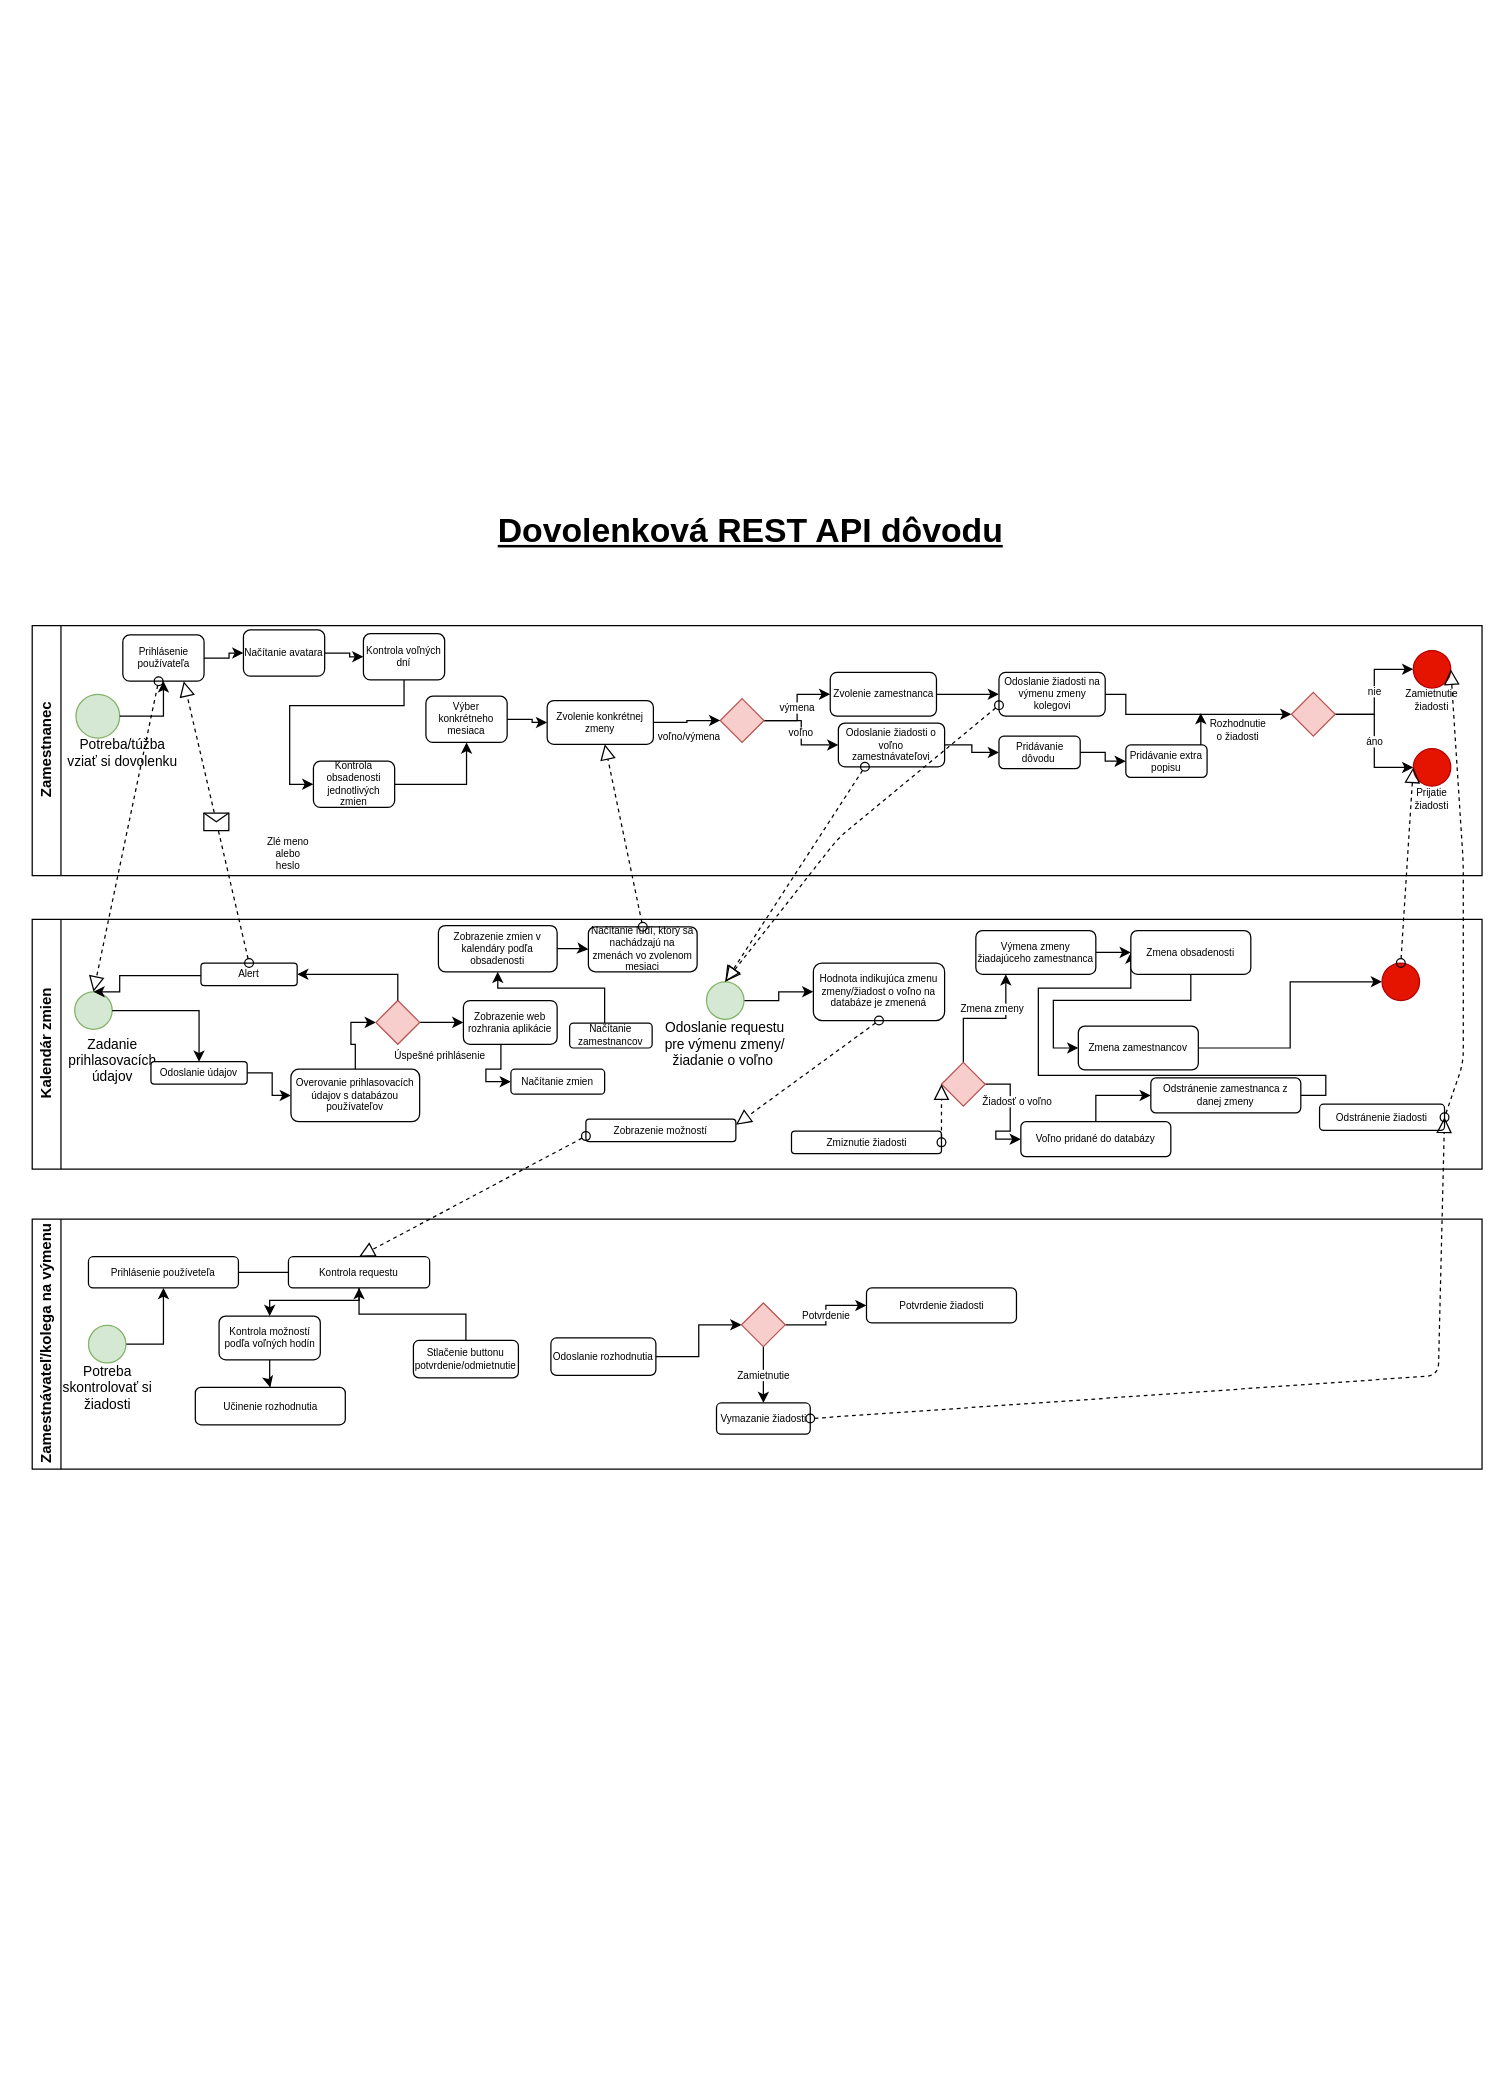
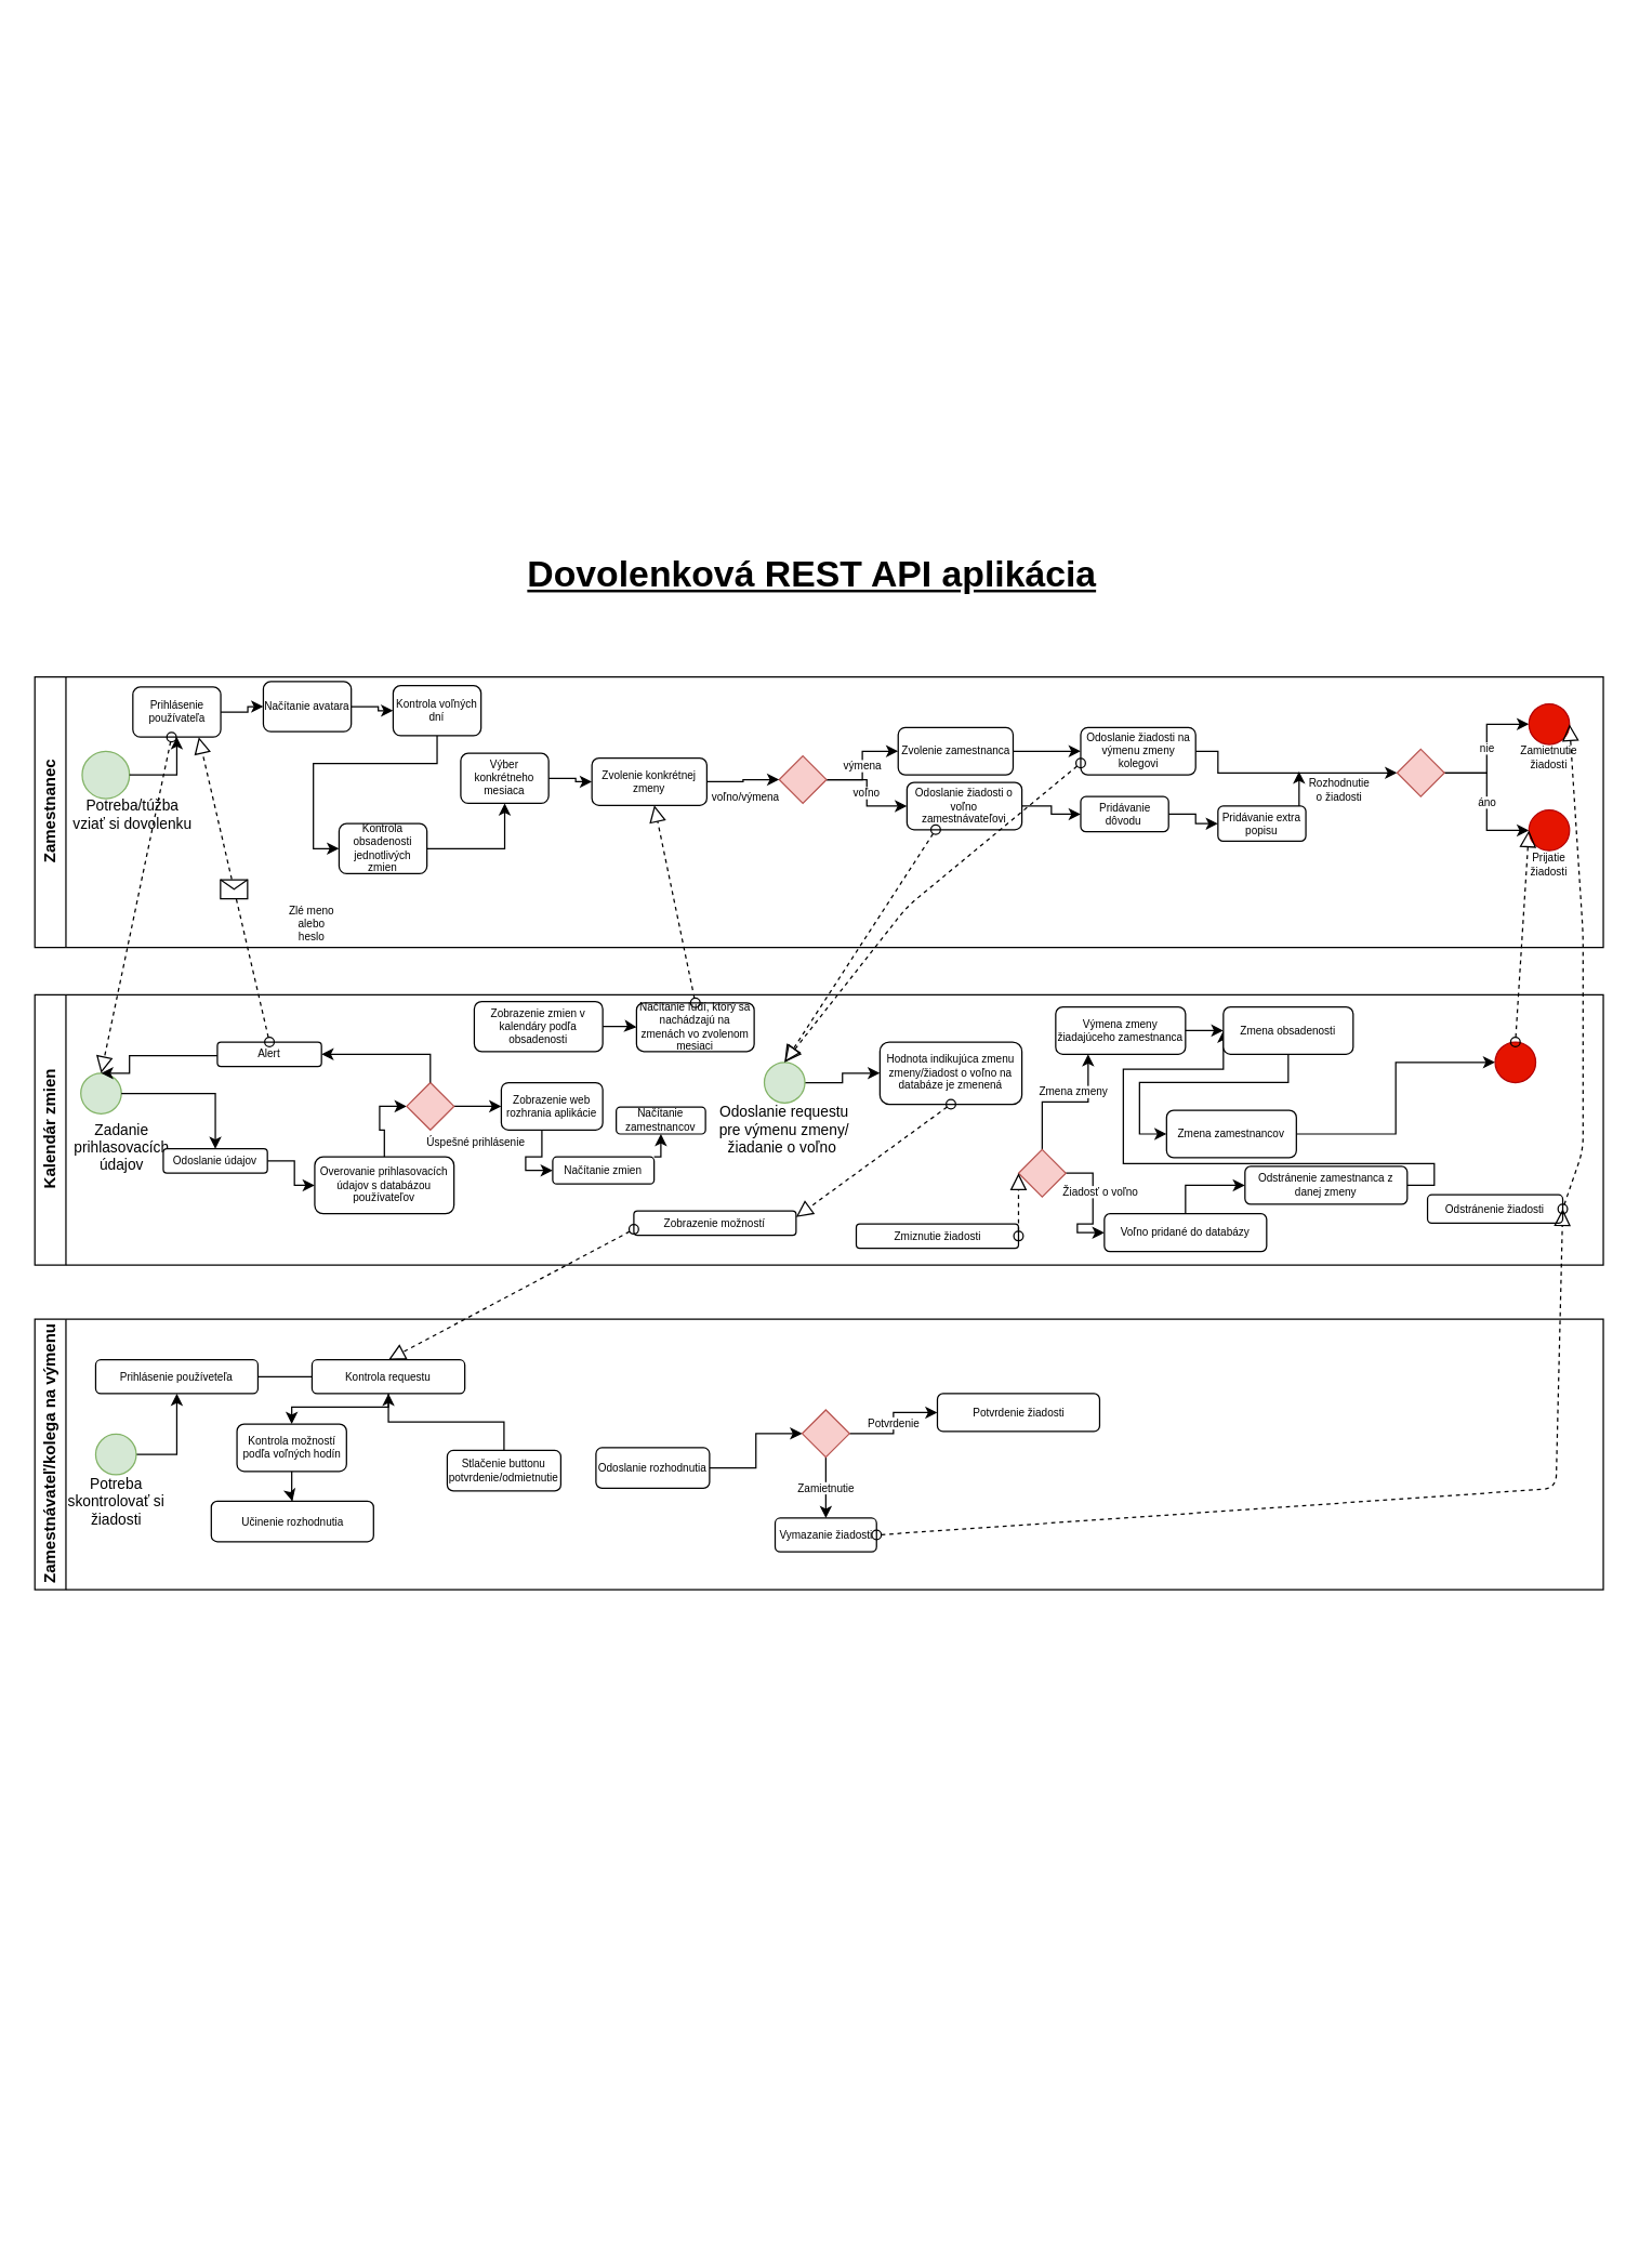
- <mxCell id="89" value="Dovolenková REST API dôvodu" style="text;html=1;strokeColor=none;fillColor=none;align=center;verticalAlign=middle;whiteSpace=wrap;rounded=0;fontSize=27;fontStyle=5" vertex="1" parent="1"><mxGeometry y="390" width="1160" height="70" as="geometry" x="20" /></mxCell>
+ <mxCell id="89" value="Dovolenková REST API aplikácia" style="text;html=1;strokeColor=none;fillColor=none;align=center;verticalAlign=middle;whiteSpace=wrap;rounded=0;fontSize=27;fontStyle=5" vertex="1" parent="1"><mxGeometry y="390" width="1160" height="70" as="geometry" x="20" /></mxCell>
- <mxCell id="41" style="edgeStyle=orthogonalEdgeStyle;rounded=0;orthogonalLoop=1;jettySize=auto;html=1;entryX=0.5;entryY=1;entryDx=0;entryDy=0;fontSize=8;" edge="1" parent="2" source="42" target="11"><mxGeometry relative="1" as="geometry"><Array as="points"><mxPoint x="-22" y="535" /><mxPoint x="-107" y="535" /></Array></mxGeometry></mxCell>
+ <mxCell id="39" style="edgeStyle=orthogonalEdgeStyle;rounded=0;orthogonalLoop=1;jettySize=auto;html=1;fontSize=8;entryX=0.5;entryY=1;entryDx=0;entryDy=0;" edge="1" parent="2" source="40" target="42"><mxGeometry relative="1" as="geometry"><mxPoint x="5" y="610" as="targetPoint" /><Array as="points"><mxPoint x="-22" y="600" /><mxPoint x="-22" y="600" /></Array></mxGeometry></mxCell>
